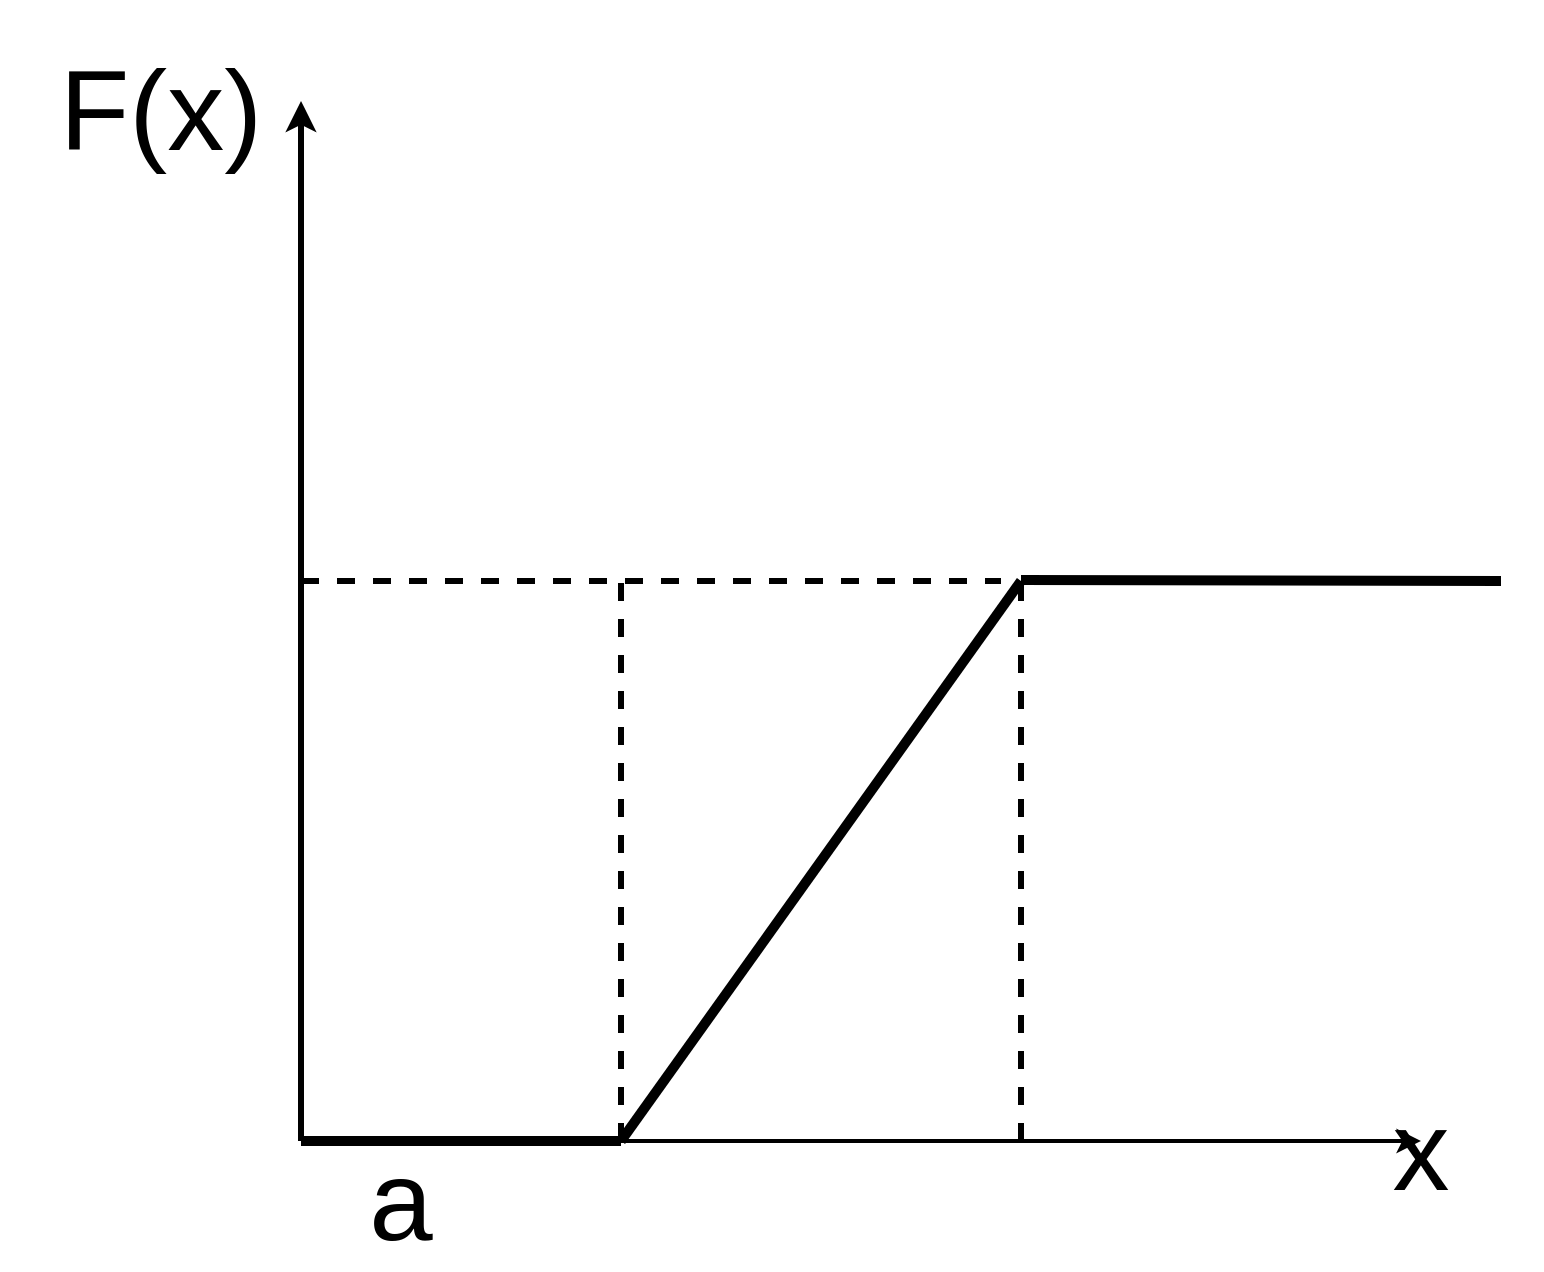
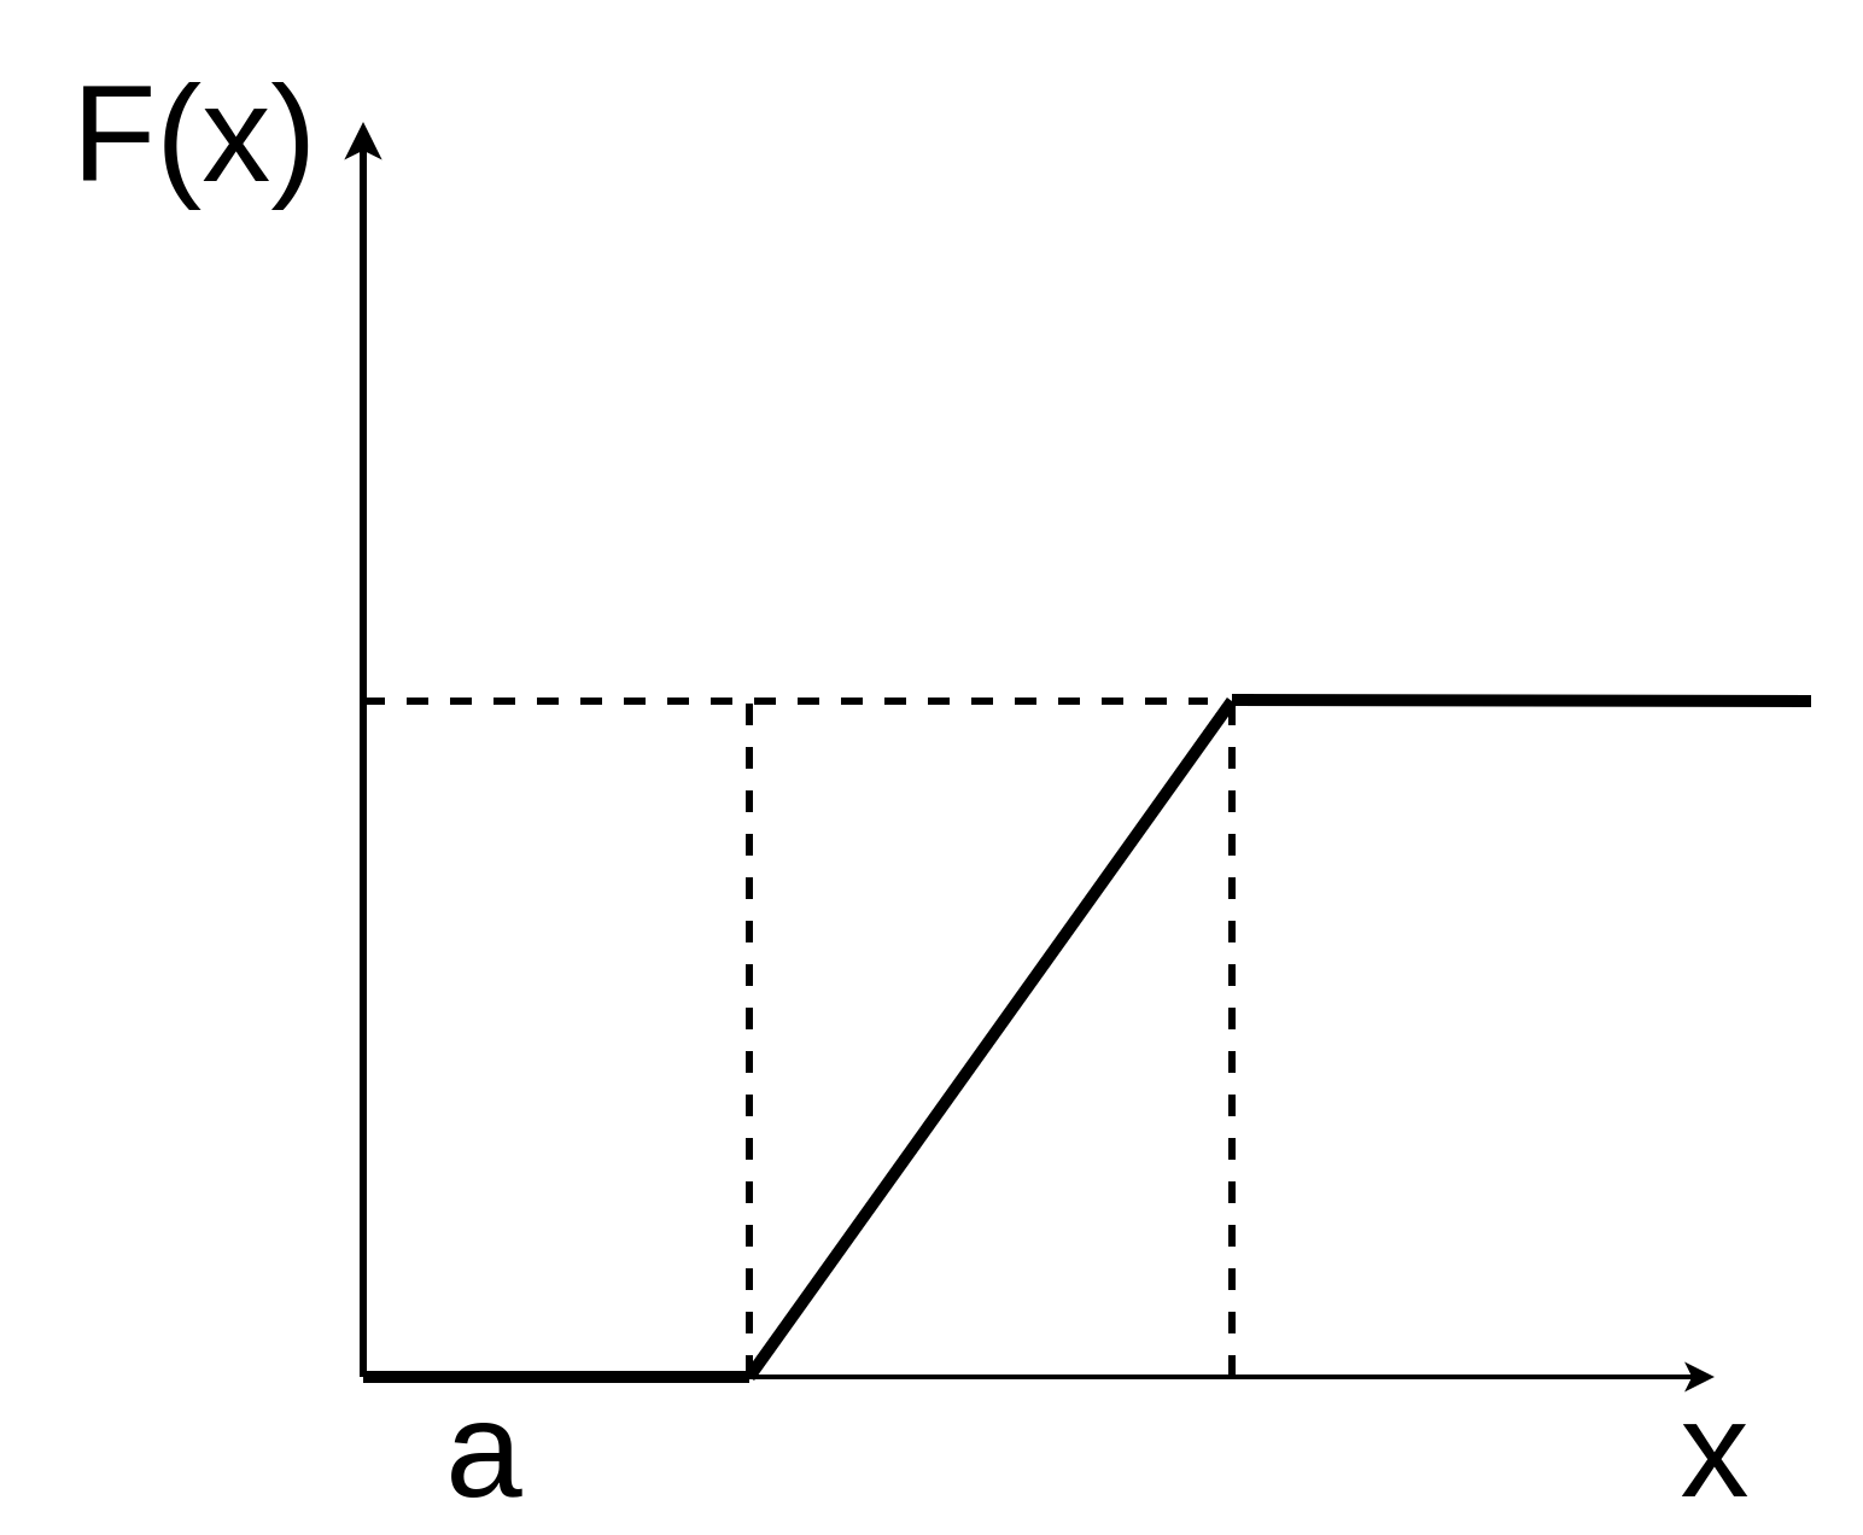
- <mxCell id="9" value="x" style="text;html=1;resizable=0;autosize=1;align=center;verticalAlign=middle;points=[];fillColor=none;strokeColor=none;rounded=0;fontSize=57;strokeWidth=5;" parent="1" vertex="1"><mxGeometry x="700" y="565" width="20" height="20" as="geometry" /></mxCell>
+ <mxCell id="9" value="x" style="text;html=1;resizable=0;autosize=1;align=center;verticalAlign=middle;points=[];fillColor=none;strokeColor=none;rounded=0;fontSize=57;strokeWidth=5;" parent="1" vertex="1"><mxGeometry x="700" y="590" width="20" height="20" as="geometry" /></mxCell>
